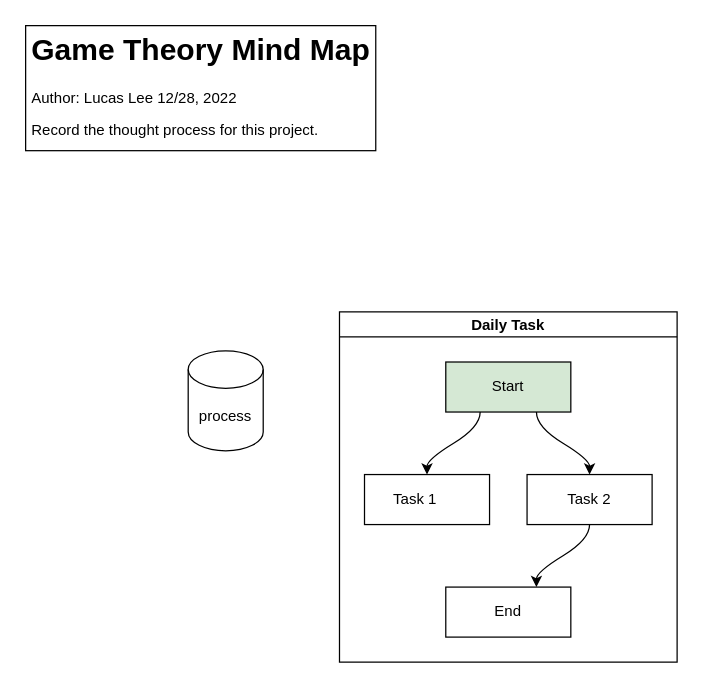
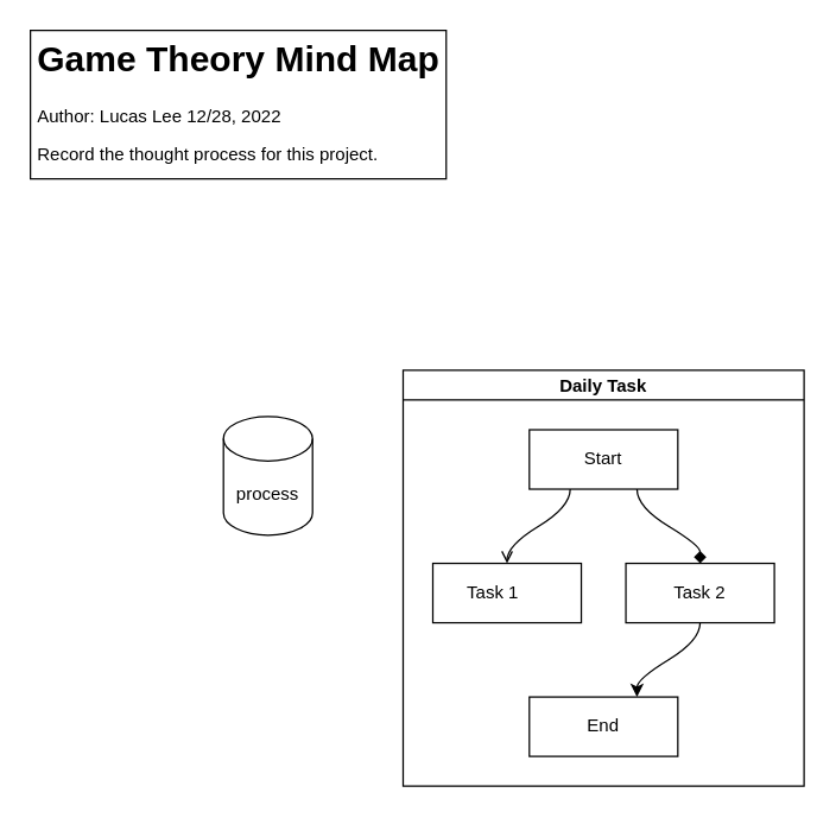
- <mxCell id="5" value="Start" style="whiteSpace=wrap;html=1;strokeColor=default;fillColor=#d5e8d4;" vertex="1" parent="4"><mxGeometry x="85" y="40" width="100" height="40" as="geometry" /></mxCell>
+ <mxCell id="5" value="Start" style="whiteSpace=wrap;html=1;strokeColor=default;" vertex="1" parent="4"><mxGeometry x="85" y="40" width="100" height="40" as="geometry" /></mxCell>
- <mxCell id="7" value="" style="html=1;curved=1;noEdgeStyle=1;orthogonal=1;" edge="1" parent="4" source="5" target="6"><mxGeometry relative="1" as="geometry"><Array as="points"><mxPoint x="112.5" y="92" /><mxPoint x="70" y="118" /></Array></mxGeometry></mxCell>
+ <mxCell id="7" value="" style="html=1;curved=1;noEdgeStyle=1;orthogonal=1;endArrow=open;" edge="1" parent="4" source="5" target="6"><mxGeometry relative="1" as="geometry"><Array as="points"><mxPoint x="112.5" y="92" /><mxPoint x="70" y="118" /></Array></mxGeometry></mxCell>
- <mxCell id="9" value="" style="html=1;curved=1;noEdgeStyle=1;orthogonal=1;" edge="1" parent="4" source="5" target="8"><mxGeometry relative="1" as="geometry"><Array as="points"><mxPoint x="157.5" y="92" /><mxPoint x="200" y="118" /></Array></mxGeometry></mxCell>
+ <mxCell id="9" value="" style="html=1;curved=1;noEdgeStyle=1;orthogonal=1;endArrow=diamond;" edge="1" parent="4" source="5" target="8"><mxGeometry relative="1" as="geometry"><Array as="points"><mxPoint x="157.5" y="92" /><mxPoint x="200" y="118" /></Array></mxGeometry></mxCell>
